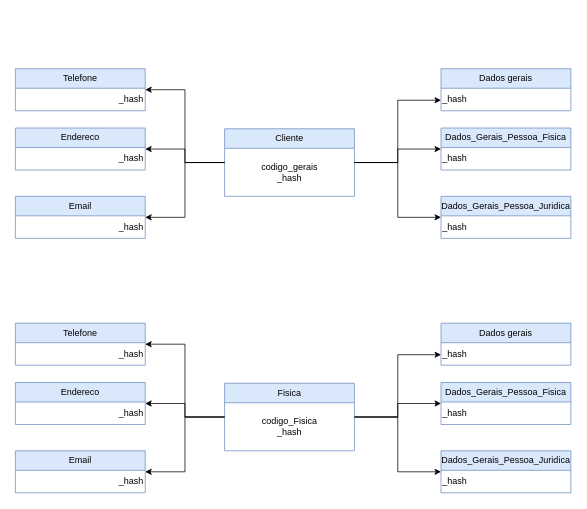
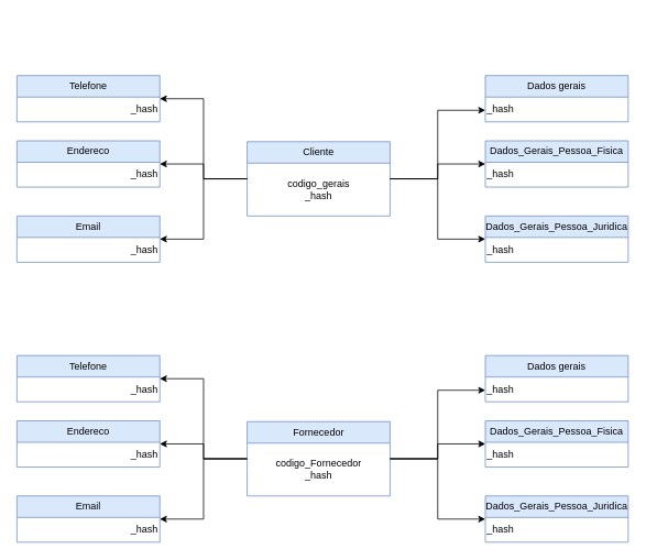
- <mxCell id="23" value="Fisica" style="swimlane;fontStyle=0;childLayout=stackLayout;horizontal=1;startSize=26;fillColor=#dae8fc;horizontalStack=0;resizeParent=1;resizeParentMax=0;resizeLast=0;collapsible=1;marginBottom=0;whiteSpace=wrap;html=1;strokeColor=#6c8ebf;" vertex="1" parent="2"><mxGeometry x="278.701" y="490" width="172.987" height="90" as="geometry" /></mxCell>
+ <mxCell id="23" value="Fornecedor" style="swimlane;fontStyle=0;childLayout=stackLayout;horizontal=1;startSize=26;fillColor=#dae8fc;horizontalStack=0;resizeParent=1;resizeParentMax=0;resizeLast=0;collapsible=1;marginBottom=0;whiteSpace=wrap;html=1;strokeColor=#6c8ebf;" vertex="1" parent="2"><mxGeometry x="278.701" y="490" width="172.987" height="90" as="geometry" /></mxCell>
- <mxCell id="24" value="codigo_Fisica&lt;div&gt;_hash&lt;/div&gt;" style="text;html=1;align=center;verticalAlign=middle;whiteSpace=wrap;rounded=0;" vertex="1" parent="23"><mxGeometry y="26" width="172.987" height="64" as="geometry" /></mxCell>
+ <mxCell id="24" value="codigo_Fornecedor&lt;div&gt;_hash&lt;/div&gt;" style="text;html=1;align=center;verticalAlign=middle;whiteSpace=wrap;rounded=0;" vertex="1" parent="23"><mxGeometry y="26" width="172.987" height="64" as="geometry" /></mxCell>
